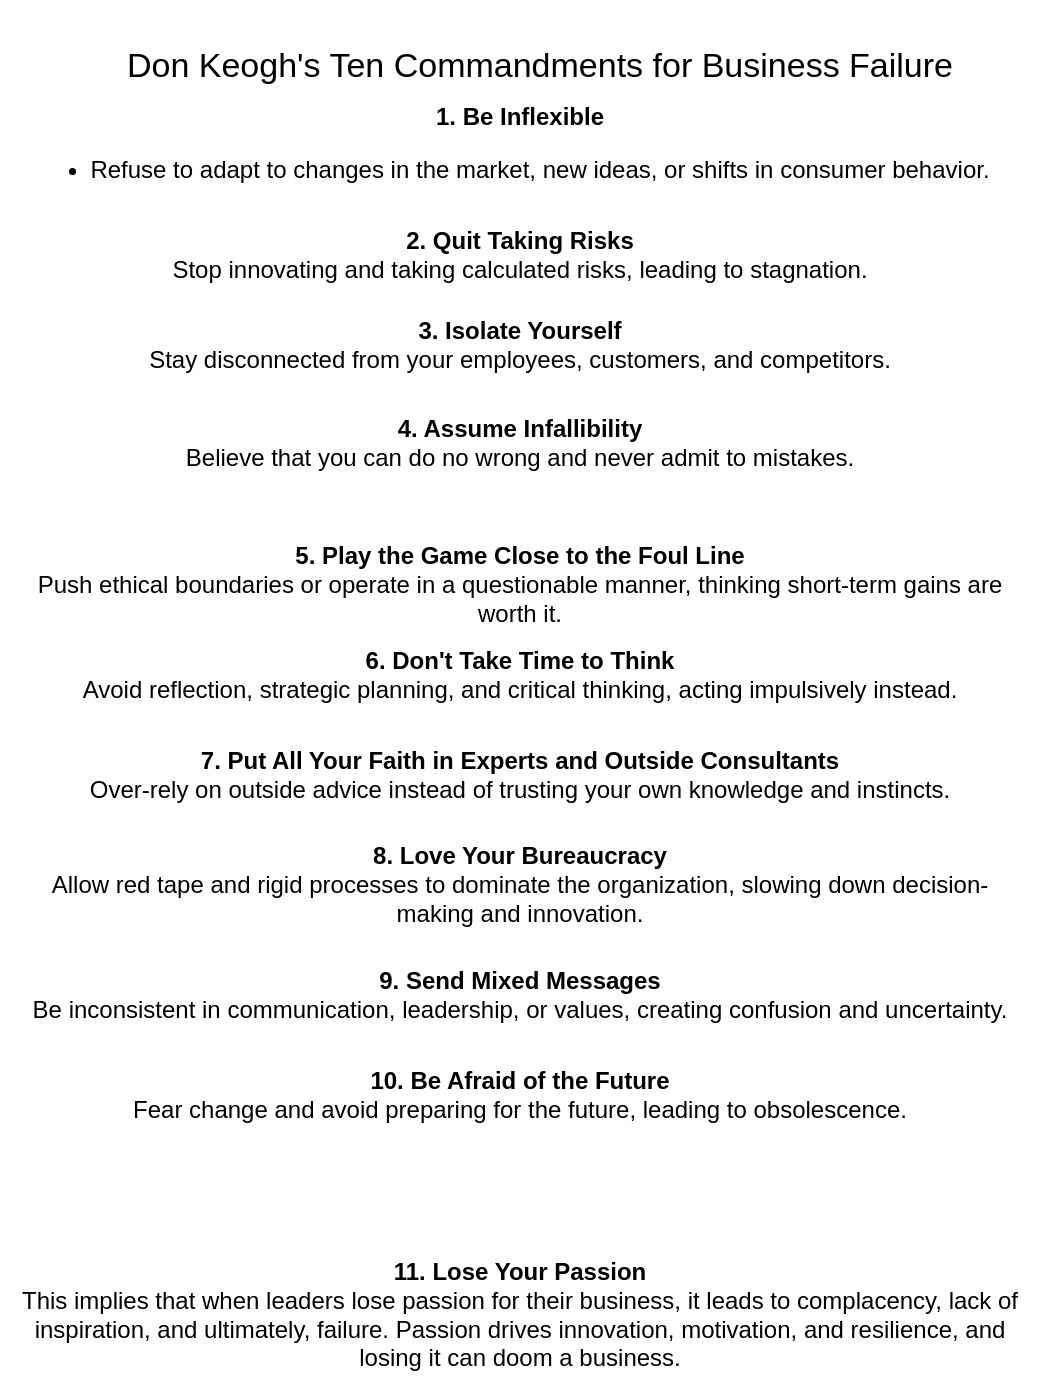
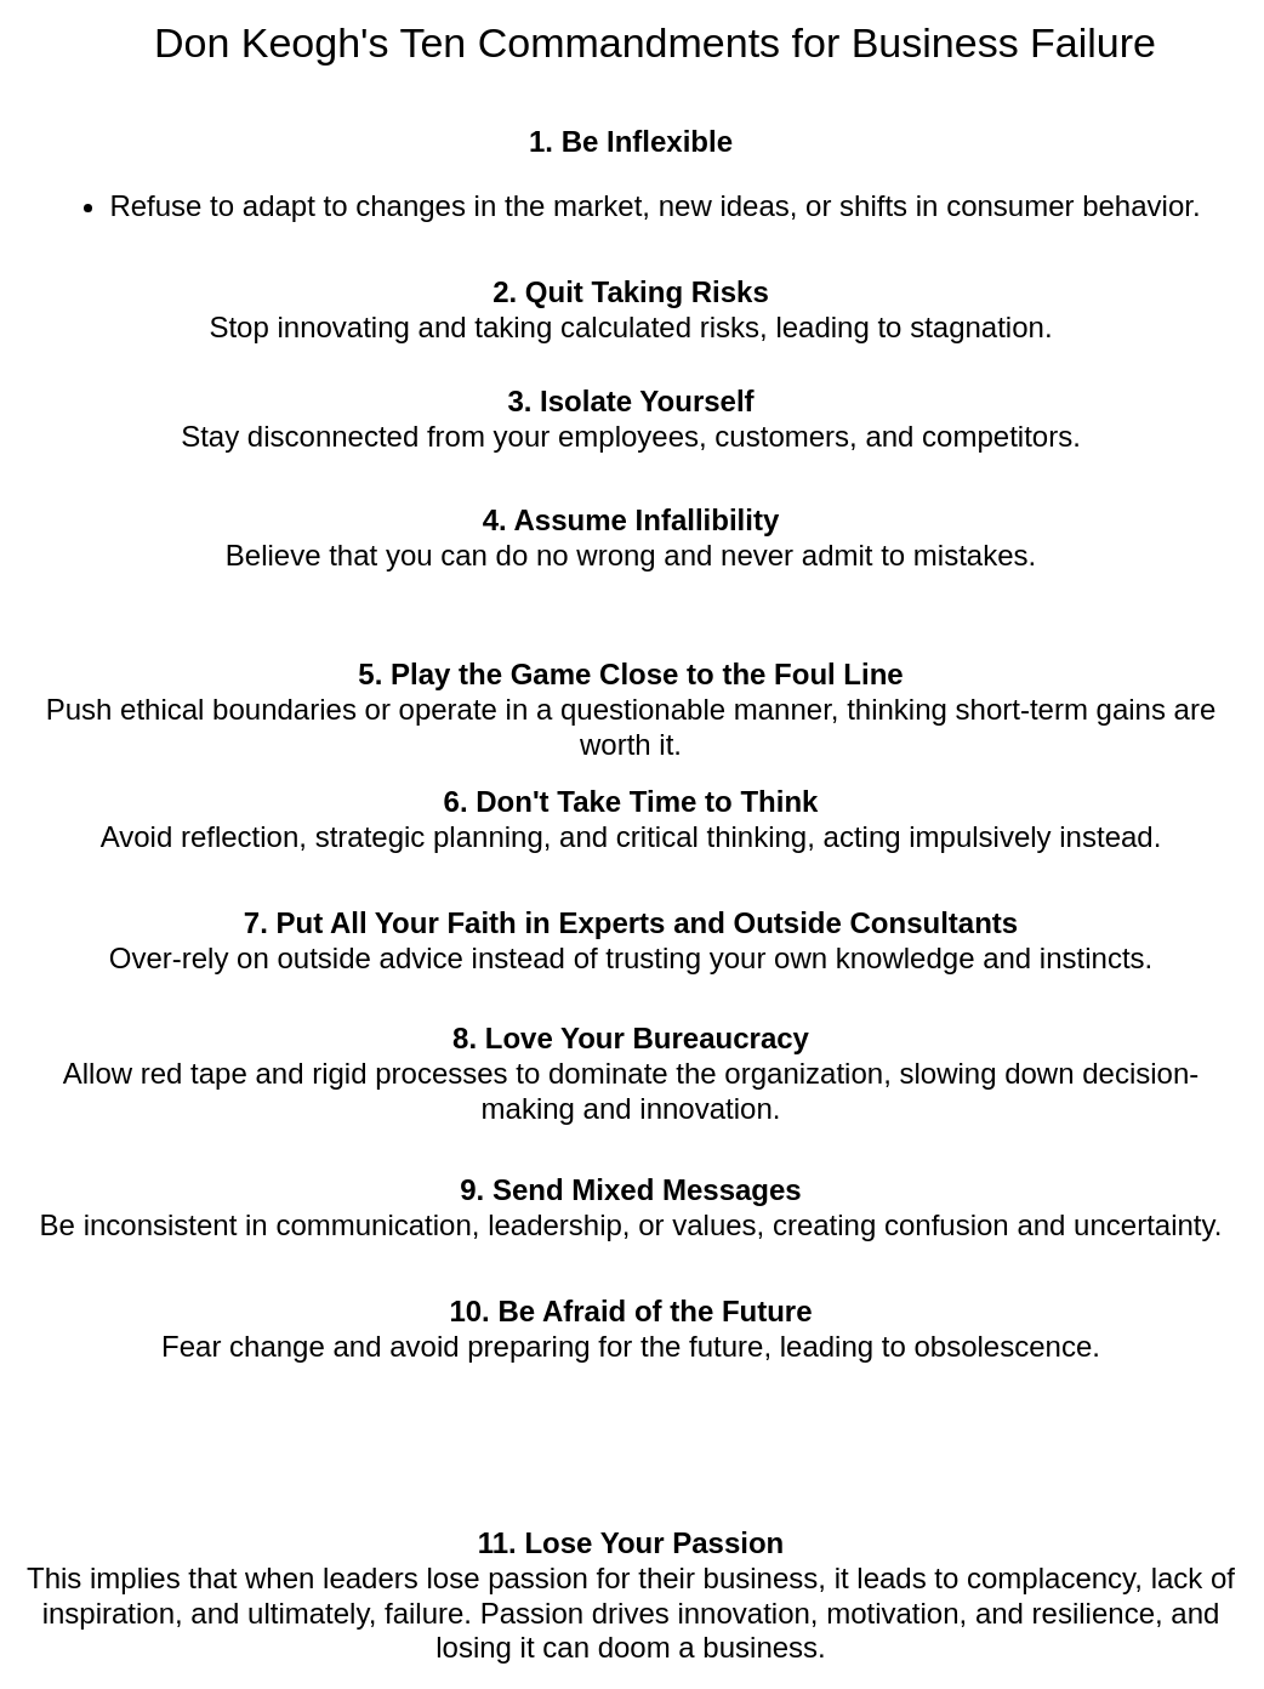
- <mxCell id="2" value="&lt;font style=&quot;font-size: 34px;&quot;&gt;Don Keogh's Ten Commandments for Business Failure&lt;/font&gt;" style="text;html=1;align=center;verticalAlign=middle;whiteSpace=wrap;rounded=0;" vertex="1" parent="1"><mxGeometry x="120" y="50" width="840" height="30" as="geometry" /></mxCell>
+ <mxCell id="2" value="&lt;font style=&quot;font-size: 34px;&quot;&gt;Don Keogh's Ten Commandments for Business Failure&lt;/font&gt;" style="text;html=1;align=center;verticalAlign=middle;whiteSpace=wrap;rounded=0;" vertex="1" parent="1"><mxGeometry x="120" y="20" width="840" height="30" as="geometry" /></mxCell>
